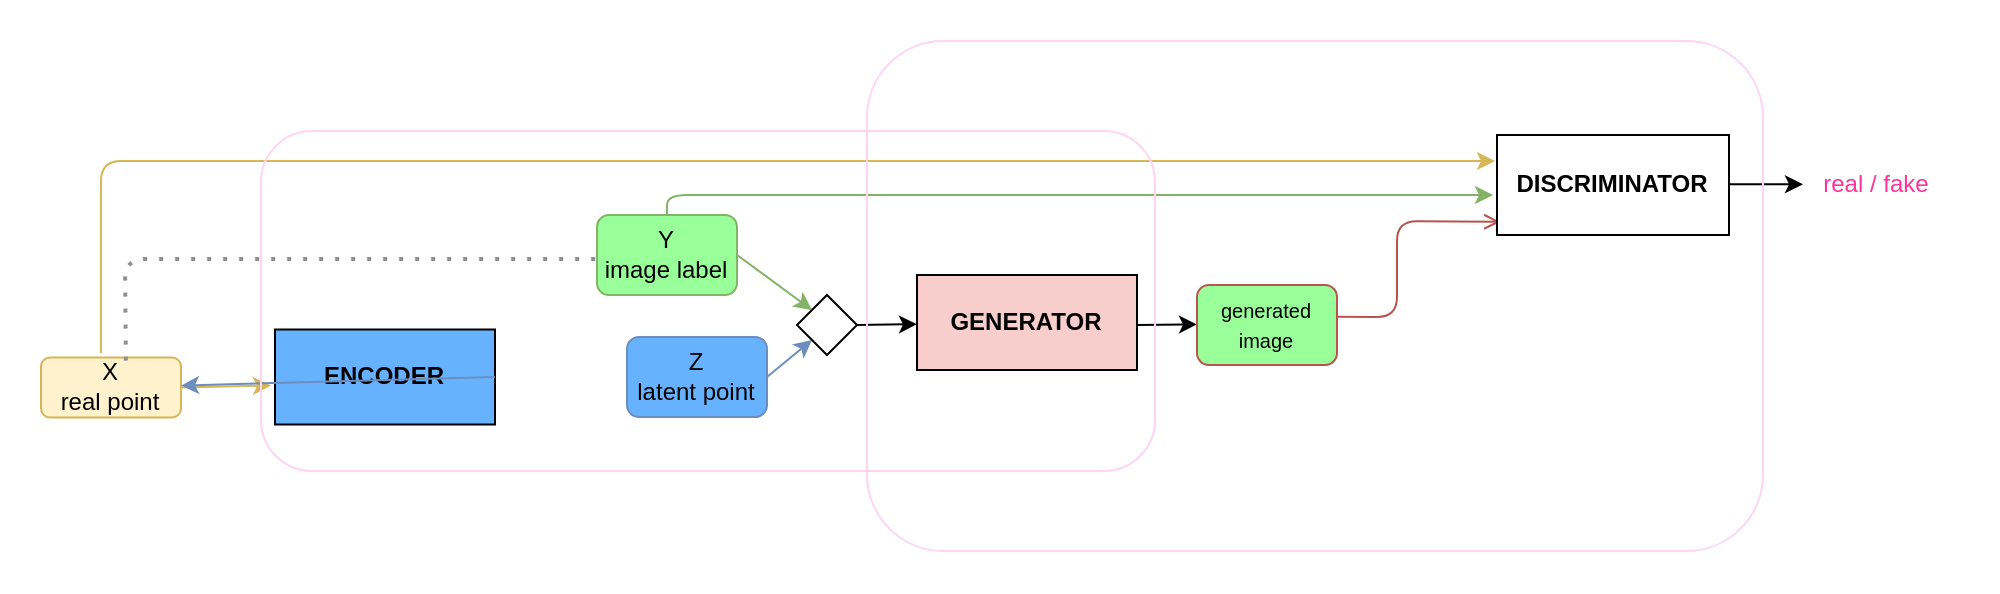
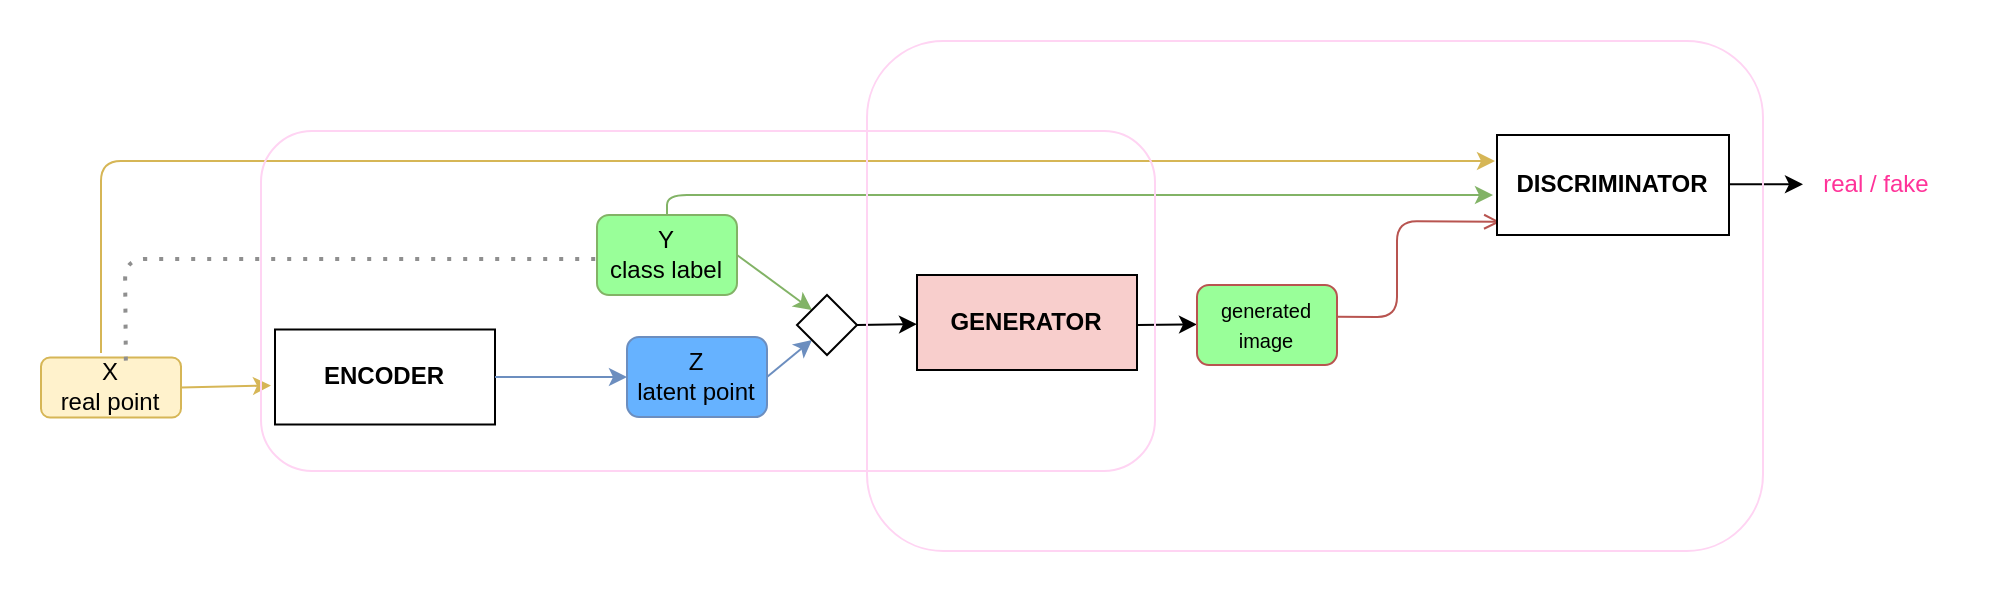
- <mxCell id="2" value="Y&lt;br&gt;image label" style="rounded=1;whiteSpace=wrap;html=1;strokeColor=#82b366;fillColor=#99FF99;" parent="1" vertex="1"><mxGeometry x="298" y="107" width="70" height="40" as="geometry" /></mxCell>
+ <mxCell id="2" value="Y&lt;br&gt;class label" style="rounded=1;whiteSpace=wrap;html=1;strokeColor=#82b366;fillColor=#99FF99;" parent="1" vertex="1"><mxGeometry x="298" y="107" width="70" height="40" as="geometry" /></mxCell>
- <mxCell id="17" value="&lt;b&gt;ENCODER&lt;/b&gt;" style="rounded=0;whiteSpace=wrap;html=1;fillColor=#66b2ff;" vertex="1" parent="1"><mxGeometry x="137" y="164.25" width="110" height="47.5" as="geometry" /></mxCell>
+ <mxCell id="17" value="&lt;b&gt;ENCODER&lt;/b&gt;" style="rounded=0;whiteSpace=wrap;html=1;" vertex="1" parent="1"><mxGeometry x="137" y="164.25" width="110" height="47.5" as="geometry" /></mxCell>
- <mxCell id="20" value="" style="endArrow=classic;html=1;fillColor=#dae8fc;strokeColor=#6c8ebf;exitX=1;exitY=0.5;exitDx=0;exitDy=0;" edge="1" parent="1" source="17" target="18"><mxGeometry width="50" height="50" relative="1" as="geometry"><mxPoint x="378" y="198" as="sourcePoint" /><mxPoint x="415.5" y="179.5" as="targetPoint" /></mxGeometry></mxCell>
+ <mxCell id="20" value="" style="endArrow=classic;html=1;fillColor=#dae8fc;strokeColor=#6c8ebf;exitX=1;exitY=0.5;exitDx=0;exitDy=0;entryX=0;entryY=0.5;entryDx=0;entryDy=0;" edge="1" parent="1" source="17" target="3"><mxGeometry width="50" height="50" relative="1" as="geometry"><mxPoint x="378" y="198" as="sourcePoint" /><mxPoint x="415.5" y="179.5" as="targetPoint" /></mxGeometry></mxCell>
